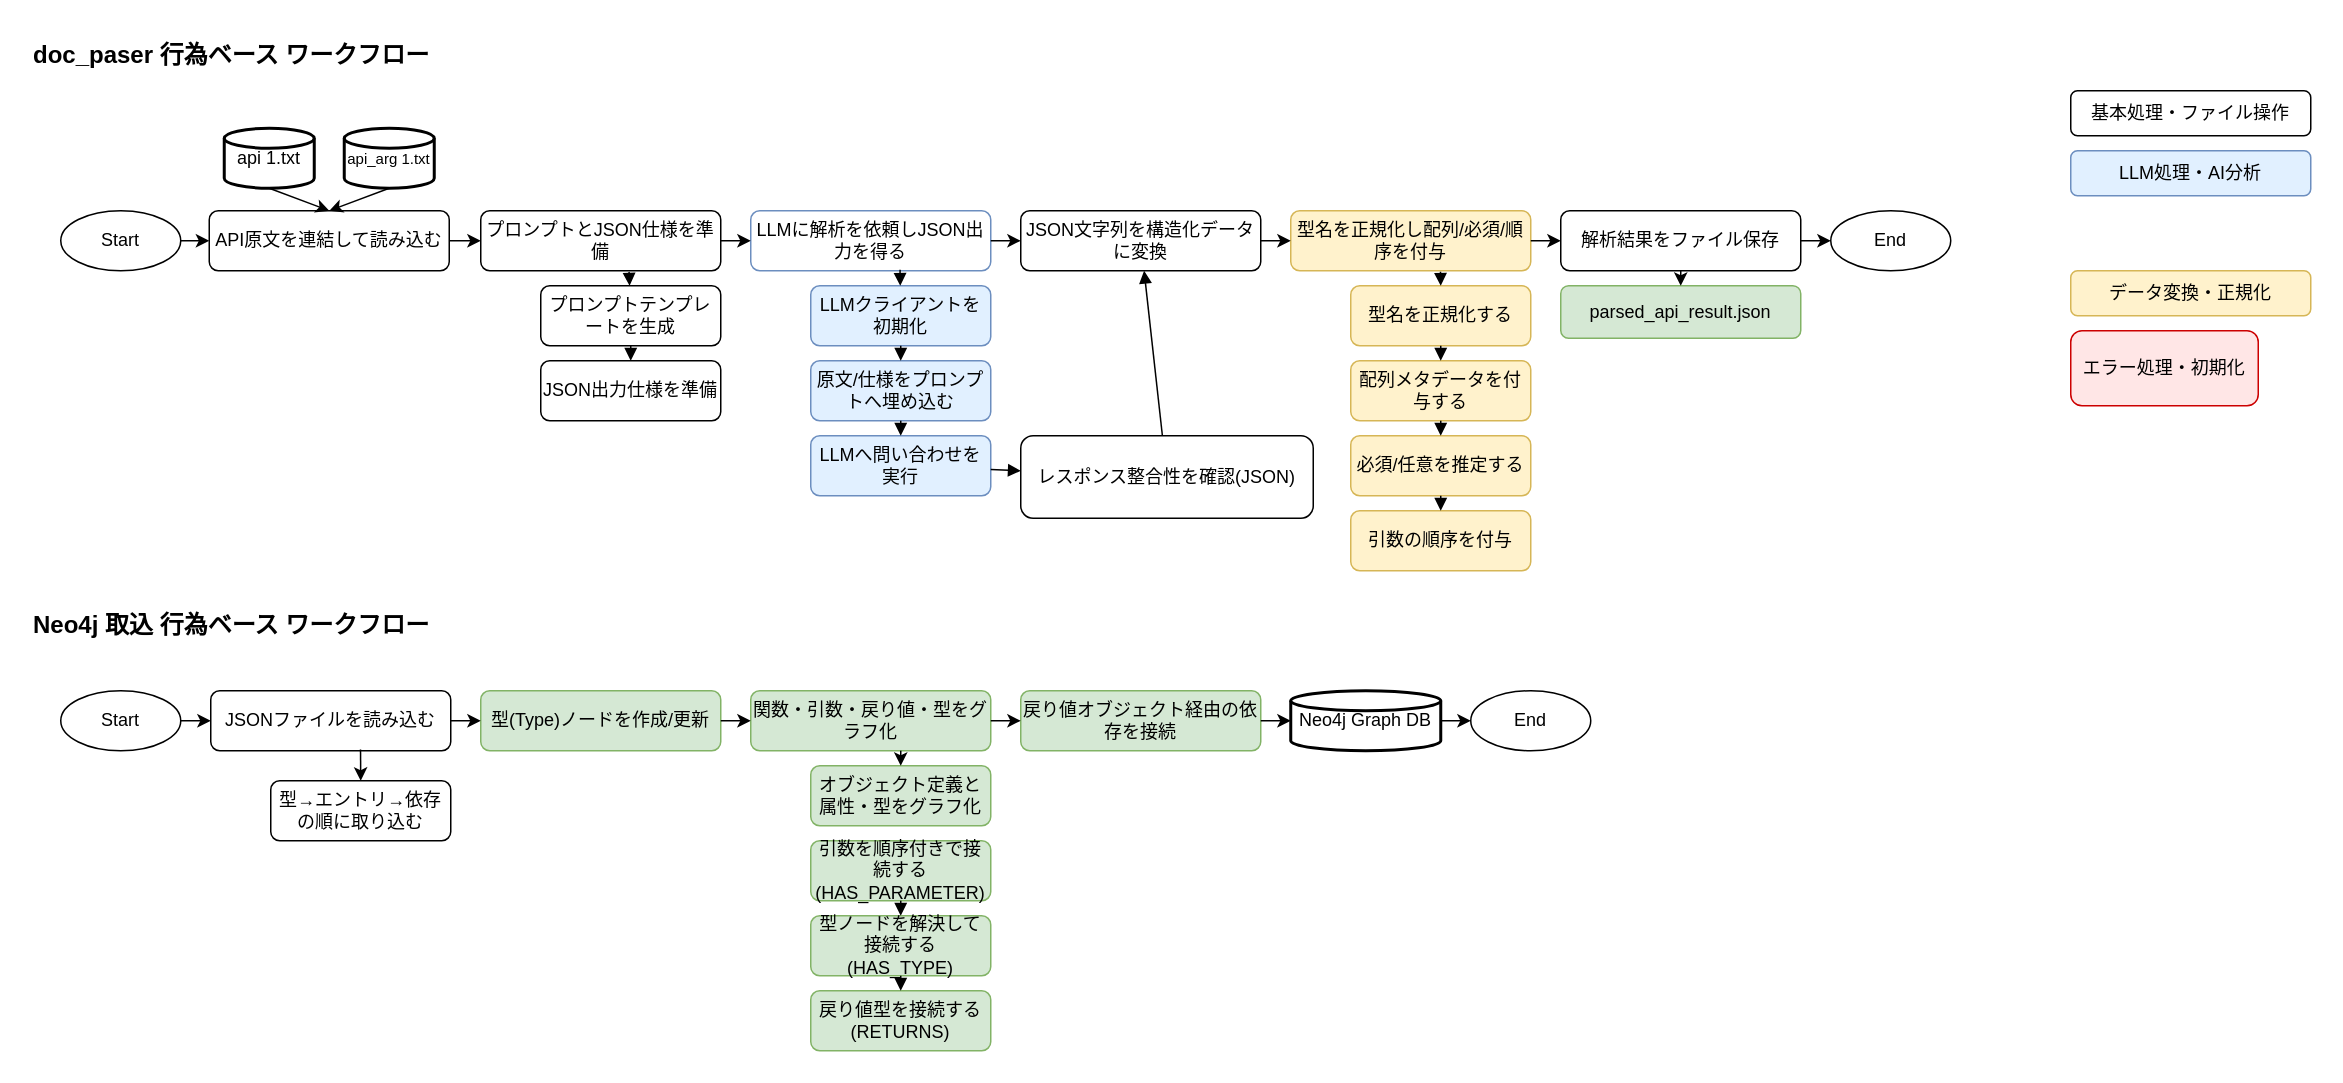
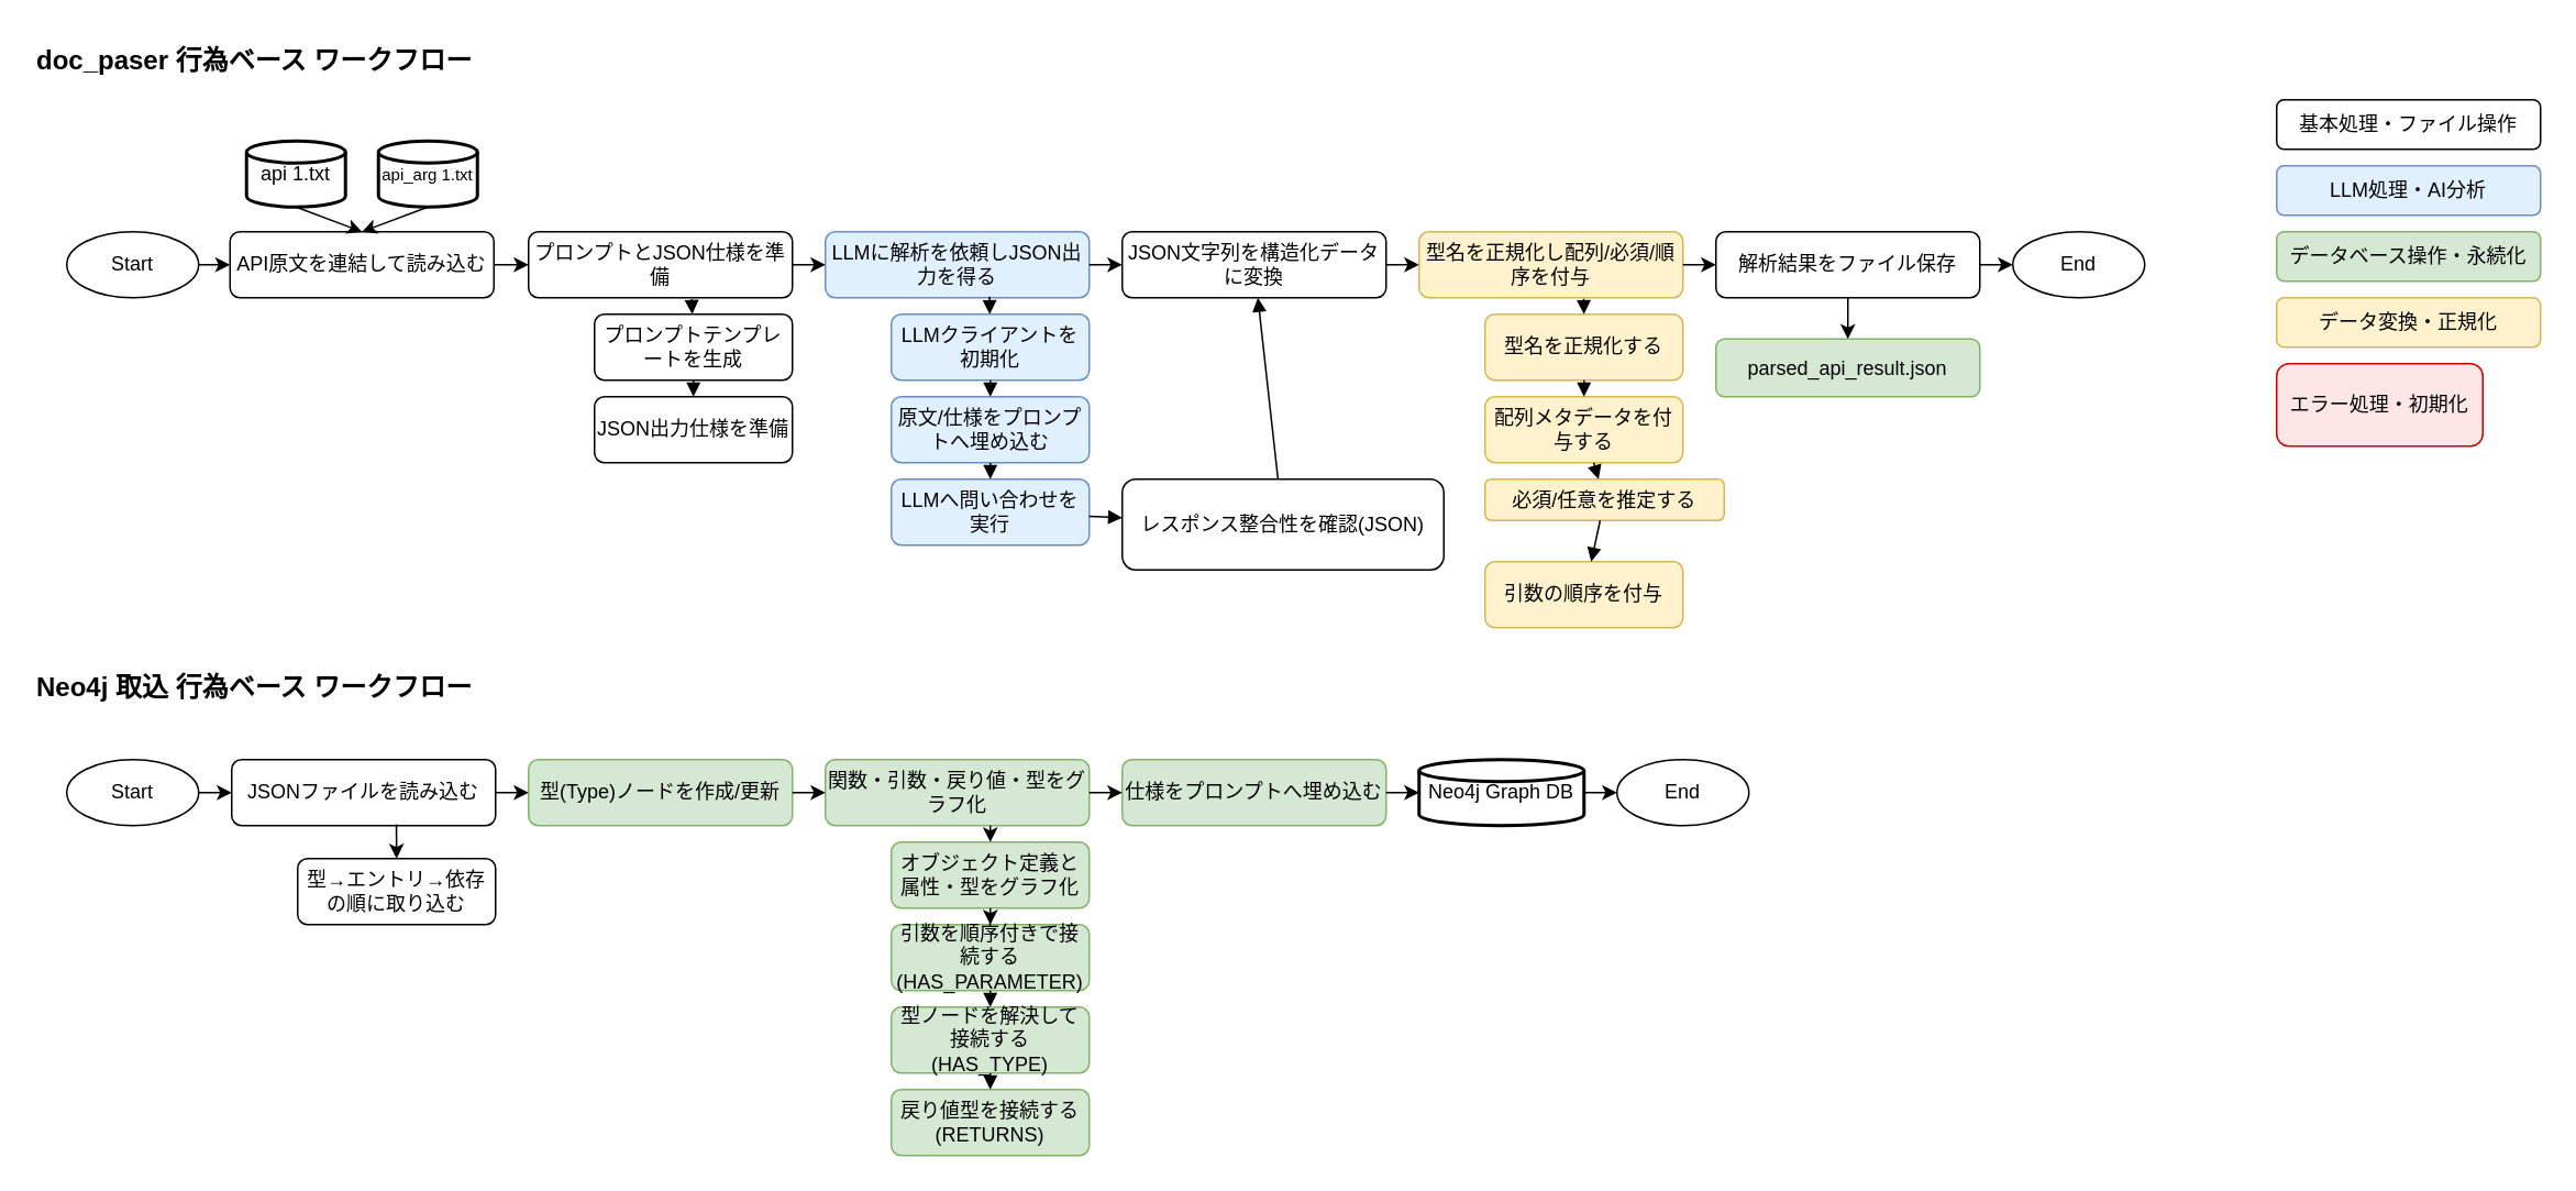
+ <mxCell id="71" value="データベース操作・永続化" style="rounded=1;whiteSpace=wrap;html=1;fillColor=#d5e8d4;strokeColor=#82b366;" parent="1" vertex="1"><mxGeometry x="1380" y="140" width="160" height="30" as="geometry" /></mxCell>
- <mxCell id="6" value="LLMに解析を依頼しJSON出力を得る" style="rounded=1;whiteSpace=wrap;html=1;fillColor=#ffffff;strokeColor=#6c8ebf;" parent="1" vertex="1"><mxGeometry x="500" y="140" width="160" height="40" as="geometry" /></mxCell>
+ <mxCell id="6" value="LLMに解析を依頼しJSON出力を得る" style="rounded=1;whiteSpace=wrap;html=1;fillColor=#e1f0ff;strokeColor=#6c8ebf;" parent="1" vertex="1"><mxGeometry x="500" y="140" width="160" height="40" as="geometry" /></mxCell>
- <mxCell id="21" value="parsed_api_result.json" style="rounded=1;whiteSpace=wrap;html=1;fillColor=#d5e8d4;strokeColor=#82b366;" parent="1" vertex="1"><mxGeometry x="1040" y="190" width="160" height="35" as="geometry" /></mxCell>
+ <mxCell id="21" value="parsed_api_result.json" style="rounded=1;whiteSpace=wrap;html=1;fillColor=#d5e8d4;strokeColor=#82b366;" parent="1" vertex="1"><mxGeometry x="1040" y="205" width="160" height="35" as="geometry" /></mxCell>
- <mxCell id="19" value="必須/任意を推定する" style="rounded=1;whiteSpace=wrap;html=1;fillColor=#fff2cc;strokeColor=#d6b656;" parent="1" vertex="1"><mxGeometry x="900" y="290" width="120" height="40" as="geometry" /></mxCell>
+ <mxCell id="19" value="必須/任意を推定する" style="rounded=1;whiteSpace=wrap;html=1;fillColor=#fff2cc;strokeColor=#d6b656;" parent="1" vertex="1"><mxGeometry x="900" y="290" width="145" height="25" as="geometry" /></mxCell>
- <mxCell id="30" value="戻り値オブジェクト経由の依存を接続" style="rounded=1;whiteSpace=wrap;html=1;fillColor=#d5e8d4;strokeColor=#82b366;" parent="1" vertex="1"><mxGeometry x="680" y="460" width="160" height="40" as="geometry" /></mxCell>
+ <mxCell id="30" value="仕様をプロンプトへ埋め込む" style="rounded=1;whiteSpace=wrap;html=1;fillColor=#d5e8d4;strokeColor=#82b366;" parent="1" vertex="1"><mxGeometry x="680" y="460" width="160" height="40" as="geometry" /></mxCell>
+ <mxCell id="65" style="edgeStyle=orthogonalEdgeStyle;rounded=0;orthogonalLoop=1;jettySize=auto;html=1;exitX=0.5;exitY=1;exitDx=0;exitDy=0;entryX=0.5;entryY=0;entryDx=0;entryDy=0;" parent="1" source="29" target="33" edge="1"><mxGeometry relative="1" as="geometry" /></mxCell>
